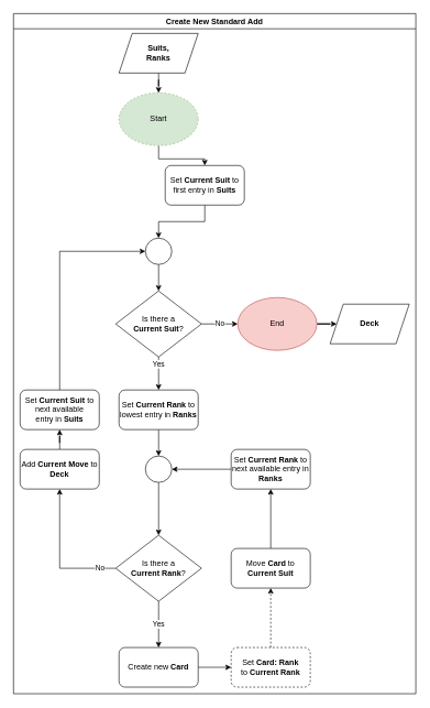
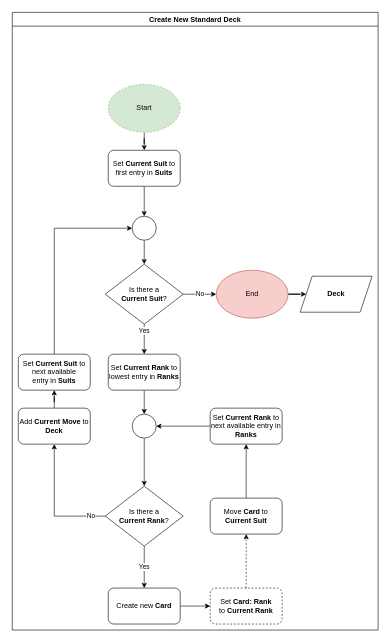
- <mxCell id="2" value="Create New Standard Add" style="swimlane;whiteSpace=wrap;html=1;" vertex="1" parent="1"><mxGeometry x="20" y="20" width="610" height="1030" as="geometry" /></mxCell>
+ <mxCell id="2" value="Create New Standard Deck" style="swimlane;whiteSpace=wrap;html=1;" vertex="1" parent="1"><mxGeometry x="20" y="20" width="610" height="1030" as="geometry" /></mxCell>
- <mxCell id="4" value="&lt;b&gt;Suits,&lt;br&gt;Ranks&lt;/b&gt;" style="shape=parallelogram;perimeter=parallelogramPerimeter;whiteSpace=wrap;html=1;fixedSize=1;" vertex="1" parent="2"><mxGeometry x="160" y="30" width="120" height="60" as="geometry" /></mxCell>
- <mxCell id="3" style="edgeStyle=orthogonalEdgeStyle;rounded=0;orthogonalLoop=1;jettySize=auto;html=1;exitX=0.5;exitY=1;exitDx=0;exitDy=0;" edge="1" parent="2" source="4" target="7"><mxGeometry relative="1" as="geometry" /></mxCell>
- <mxCell id="9" value="Set &lt;b&gt;Current Suit&lt;/b&gt; to first entry in &lt;b&gt;Suits&lt;/b&gt;" style="rounded=1;whiteSpace=wrap;html=1;" vertex="1" parent="2"><mxGeometry x="230" y="230" width="120" height="60" as="geometry" /></mxCell>
+ <mxCell id="9" value="Set &lt;b&gt;Current Suit&lt;/b&gt; to first entry in &lt;b&gt;Suits&lt;/b&gt;" style="rounded=1;whiteSpace=wrap;html=1;" vertex="1" parent="2"><mxGeometry x="160" y="230" width="120" height="60" as="geometry" /></mxCell>
